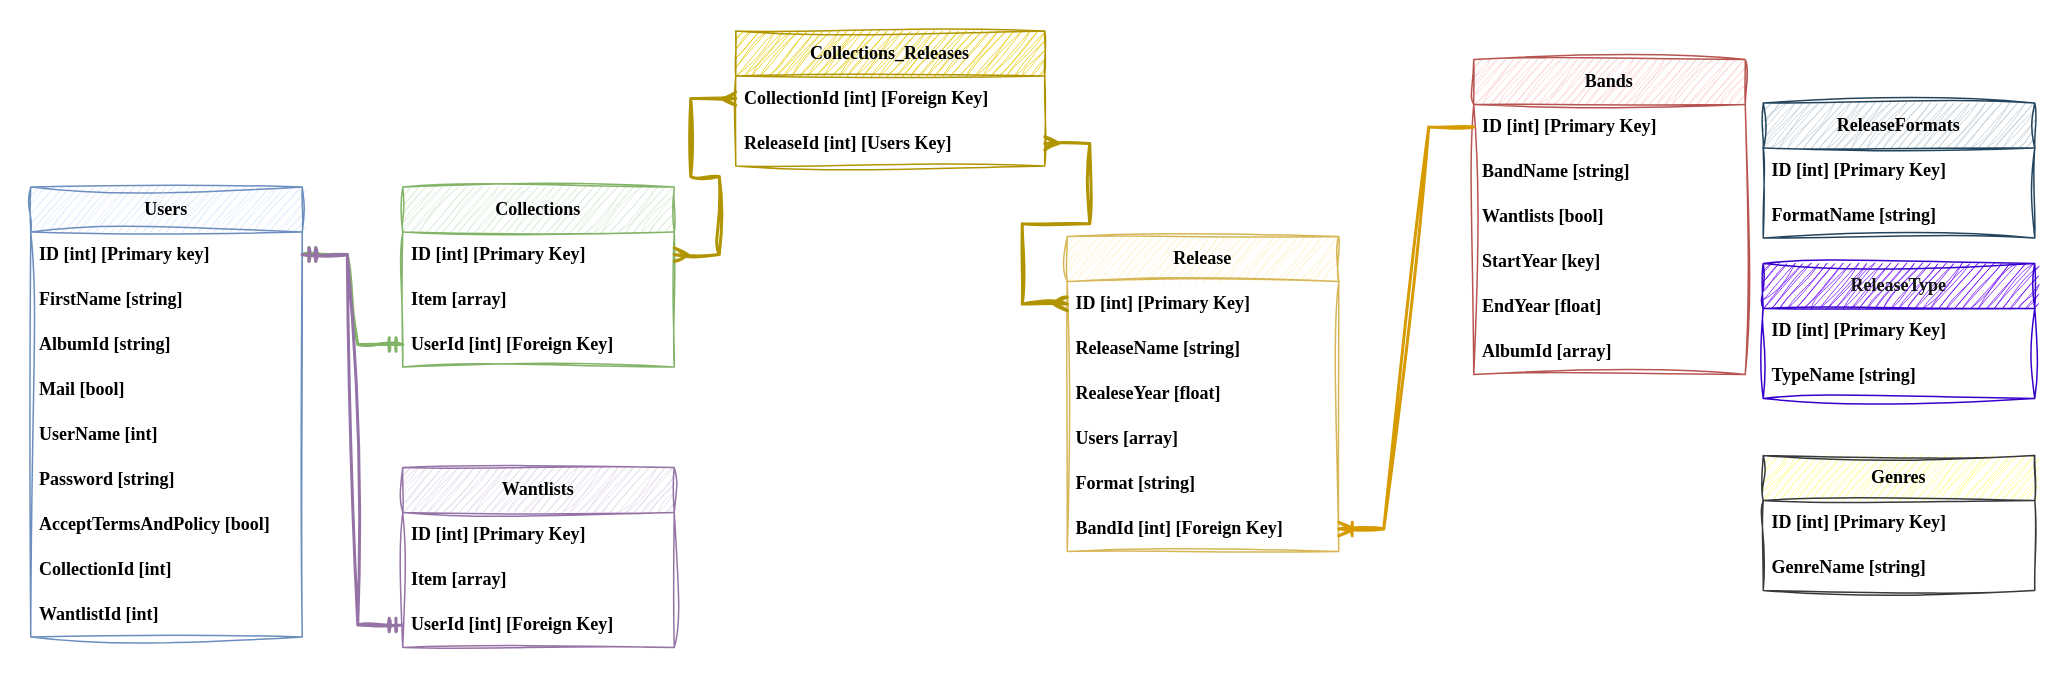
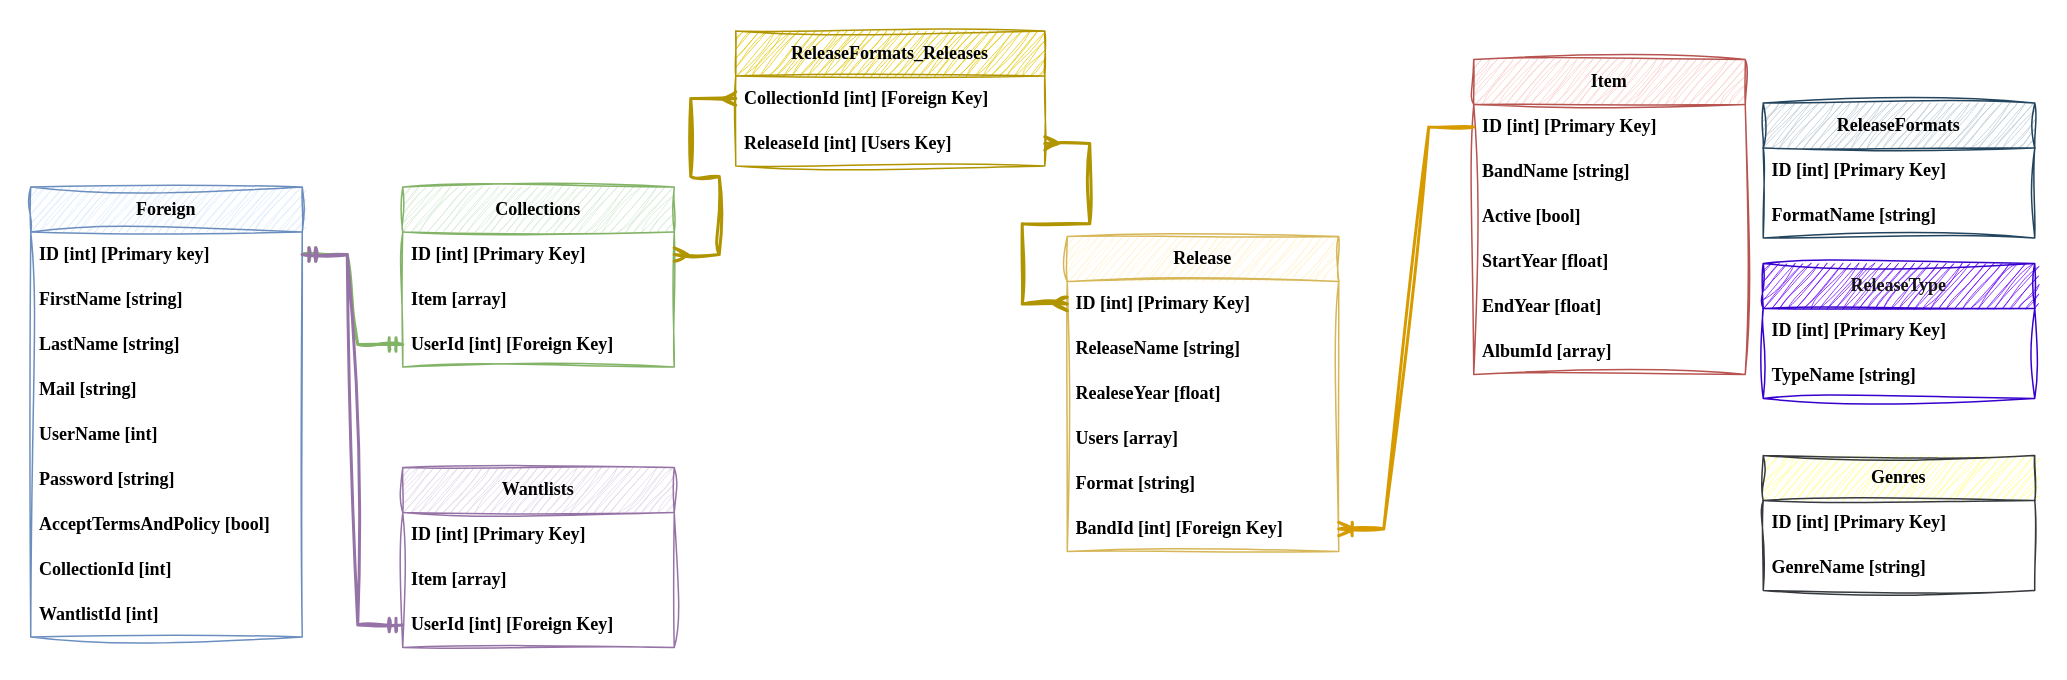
- <mxCell id="46" value="&lt;span&gt;Collections_Releases&lt;/span&gt;" style="swimlane;fontStyle=1;childLayout=stackLayout;horizontal=1;startSize=30;horizontalStack=0;resizeParent=1;resizeParentMax=0;resizeLast=0;collapsible=1;marginBottom=0;whiteSpace=wrap;html=1;sketch=1;hachureGap=4;jiggle=2;curveFitting=1;fontFamily=Architects Daughter;fontSource=https://fonts.googleapis.com/css?family=Architects+Daughter;fillColor=#e3c800;strokeColor=#B09500;fontColor=#000000;" vertex="1" parent="1"><mxGeometry x="490" y="20" width="206" height="90" as="geometry" /></mxCell>
+ <mxCell id="46" value="&lt;span&gt;ReleaseFormats_Releases&lt;/span&gt;" style="swimlane;fontStyle=1;childLayout=stackLayout;horizontal=1;startSize=30;horizontalStack=0;resizeParent=1;resizeParentMax=0;resizeLast=0;collapsible=1;marginBottom=0;whiteSpace=wrap;html=1;sketch=1;hachureGap=4;jiggle=2;curveFitting=1;fontFamily=Architects Daughter;fontSource=https://fonts.googleapis.com/css?family=Architects+Daughter;fillColor=#e3c800;strokeColor=#B09500;fontColor=#000000;" vertex="1" parent="1"><mxGeometry x="490" y="20" width="206" height="90" as="geometry" /></mxCell>
- <mxCell id="16" value="&lt;span&gt;Bands&lt;/span&gt;" style="swimlane;fontStyle=1;childLayout=stackLayout;horizontal=1;startSize=30;horizontalStack=0;resizeParent=1;resizeParentMax=0;resizeLast=0;collapsible=1;marginBottom=0;whiteSpace=wrap;html=1;sketch=1;hachureGap=4;jiggle=2;curveFitting=1;fontFamily=Architects Daughter;fontSource=https%3A%2F%2Ffonts.googleapis.com%2Fcss%3Ffamily%3DArchitects%2BDaughter;fillColor=#f8cecc;strokeColor=#b85450;" parent="1" vertex="1"><mxGeometry x="982" y="39" width="181" height="210" as="geometry" /></mxCell>
+ <mxCell id="16" value="&lt;span&gt;Item&lt;/span&gt;" style="swimlane;fontStyle=1;childLayout=stackLayout;horizontal=1;startSize=30;horizontalStack=0;resizeParent=1;resizeParentMax=0;resizeLast=0;collapsible=1;marginBottom=0;whiteSpace=wrap;html=1;sketch=1;hachureGap=4;jiggle=2;curveFitting=1;fontFamily=Architects Daughter;fontSource=https%3A%2F%2Ffonts.googleapis.com%2Fcss%3Ffamily%3DArchitects%2BDaughter;fillColor=#f8cecc;strokeColor=#b85450;" parent="1" vertex="1"><mxGeometry x="982" y="39" width="181" height="210" as="geometry" /></mxCell>
- <mxCell id="2" value="&lt;span&gt;Users&lt;/span&gt;" style="swimlane;fontStyle=1;childLayout=stackLayout;horizontal=1;startSize=30;horizontalStack=0;resizeParent=1;resizeParentMax=0;resizeLast=0;collapsible=1;marginBottom=0;whiteSpace=wrap;html=1;sketch=1;hachureGap=4;jiggle=2;curveFitting=1;fontFamily=Architects Daughter;fontSource=https%3A%2F%2Ffonts.googleapis.com%2Fcss%3Ffamily%3DArchitects%2BDaughter;fillColor=#dae8fc;strokeColor=#6c8ebf;" parent="1" vertex="1"><mxGeometry x="20" y="124" width="181" height="300" as="geometry" /></mxCell>
+ <mxCell id="2" value="&lt;span&gt;Foreign&lt;/span&gt;" style="swimlane;fontStyle=1;childLayout=stackLayout;horizontal=1;startSize=30;horizontalStack=0;resizeParent=1;resizeParentMax=0;resizeLast=0;collapsible=1;marginBottom=0;whiteSpace=wrap;html=1;sketch=1;hachureGap=4;jiggle=2;curveFitting=1;fontFamily=Architects Daughter;fontSource=https%3A%2F%2Ffonts.googleapis.com%2Fcss%3Ffamily%3DArchitects%2BDaughter;fillColor=#dae8fc;strokeColor=#6c8ebf;" parent="1" vertex="1"><mxGeometry x="20" y="124" width="181" height="300" as="geometry" /></mxCell>
- <mxCell id="19" value="Wantlists [bool]" style="text;strokeColor=none;fillColor=none;align=left;verticalAlign=middle;spacingLeft=4;spacingRight=4;overflow=hidden;points=[[0,0.5],[1,0.5]];portConstraint=eastwest;rotatable=0;whiteSpace=wrap;html=1;fontFamily=Architects Daughter;fontSource=https://fonts.googleapis.com/css?family=Architects+Daughter;fontStyle=1" parent="16" vertex="1"><mxGeometry y="90" width="181" height="30" as="geometry" /></mxCell>
+ <mxCell id="19" value="Active [bool]" style="text;strokeColor=none;fillColor=none;align=left;verticalAlign=middle;spacingLeft=4;spacingRight=4;overflow=hidden;points=[[0,0.5],[1,0.5]];portConstraint=eastwest;rotatable=0;whiteSpace=wrap;html=1;fontFamily=Architects Daughter;fontSource=https://fonts.googleapis.com/css?family=Architects+Daughter;fontStyle=1" parent="16" vertex="1"><mxGeometry y="90" width="181" height="30" as="geometry" /></mxCell>
- <mxCell id="20" value="StartYear [key]" style="text;strokeColor=none;fillColor=none;align=left;verticalAlign=middle;spacingLeft=4;spacingRight=4;overflow=hidden;points=[[0,0.5],[1,0.5]];portConstraint=eastwest;rotatable=0;whiteSpace=wrap;html=1;fontFamily=Architects Daughter;fontSource=https%3A%2F%2Ffonts.googleapis.com%2Fcss%3Ffamily%3DArchitects%2BDaughter;fontStyle=1" parent="16" vertex="1"><mxGeometry y="120" width="181" height="30" as="geometry" /></mxCell>
+ <mxCell id="20" value="StartYear [float]" style="text;strokeColor=none;fillColor=none;align=left;verticalAlign=middle;spacingLeft=4;spacingRight=4;overflow=hidden;points=[[0,0.5],[1,0.5]];portConstraint=eastwest;rotatable=0;whiteSpace=wrap;html=1;fontFamily=Architects Daughter;fontSource=https%3A%2F%2Ffonts.googleapis.com%2Fcss%3Ffamily%3DArchitects%2BDaughter;fontStyle=1" parent="16" vertex="1"><mxGeometry y="120" width="181" height="30" as="geometry" /></mxCell>
- <mxCell id="5" value="AlbumId [string]" style="text;strokeColor=none;fillColor=none;align=left;verticalAlign=middle;spacingLeft=4;spacingRight=4;overflow=hidden;points=[[0,0.5],[1,0.5]];portConstraint=eastwest;rotatable=0;whiteSpace=wrap;html=1;fontFamily=Architects Daughter;fontSource=https%3A%2F%2Ffonts.googleapis.com%2Fcss%3Ffamily%3DArchitects%2BDaughter;fontStyle=1" parent="2" vertex="1"><mxGeometry y="90" width="181" height="30" as="geometry" /></mxCell>
+ <mxCell id="5" value="LastName [string]" style="text;strokeColor=none;fillColor=none;align=left;verticalAlign=middle;spacingLeft=4;spacingRight=4;overflow=hidden;points=[[0,0.5],[1,0.5]];portConstraint=eastwest;rotatable=0;whiteSpace=wrap;html=1;fontFamily=Architects Daughter;fontSource=https%3A%2F%2Ffonts.googleapis.com%2Fcss%3Ffamily%3DArchitects%2BDaughter;fontStyle=1" parent="2" vertex="1"><mxGeometry y="90" width="181" height="30" as="geometry" /></mxCell>
- <mxCell id="6" value="Mail [bool]" style="text;strokeColor=none;fillColor=none;align=left;verticalAlign=middle;spacingLeft=4;spacingRight=4;overflow=hidden;points=[[0,0.5],[1,0.5]];portConstraint=eastwest;rotatable=0;whiteSpace=wrap;html=1;fontFamily=Architects Daughter;fontSource=https%3A%2F%2Ffonts.googleapis.com%2Fcss%3Ffamily%3DArchitects%2BDaughter;fontStyle=1" parent="2" vertex="1"><mxGeometry y="120" width="181" height="30" as="geometry" /></mxCell>
+ <mxCell id="6" value="Mail [string]" style="text;strokeColor=none;fillColor=none;align=left;verticalAlign=middle;spacingLeft=4;spacingRight=4;overflow=hidden;points=[[0,0.5],[1,0.5]];portConstraint=eastwest;rotatable=0;whiteSpace=wrap;html=1;fontFamily=Architects Daughter;fontSource=https%3A%2F%2Ffonts.googleapis.com%2Fcss%3Ffamily%3DArchitects%2BDaughter;fontStyle=1" parent="2" vertex="1"><mxGeometry y="120" width="181" height="30" as="geometry" /></mxCell>
